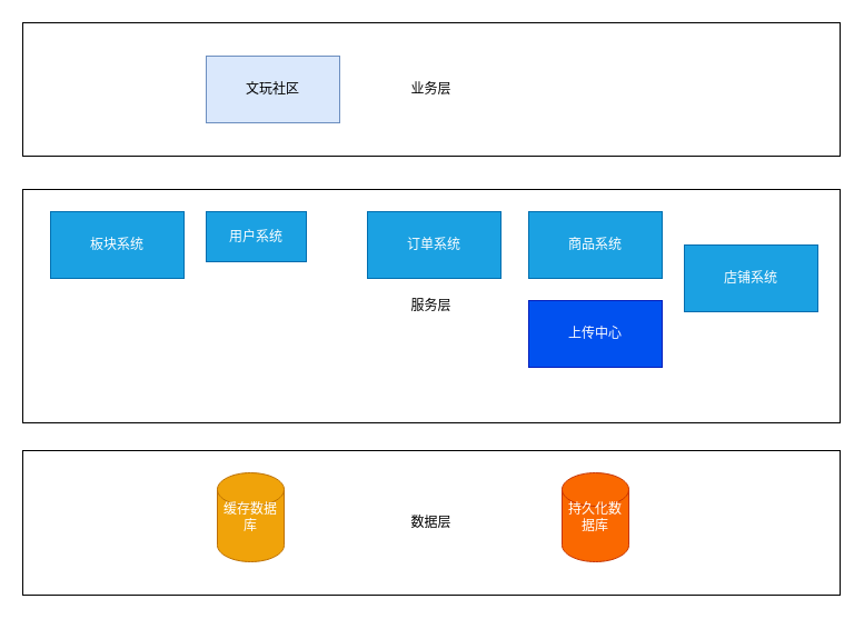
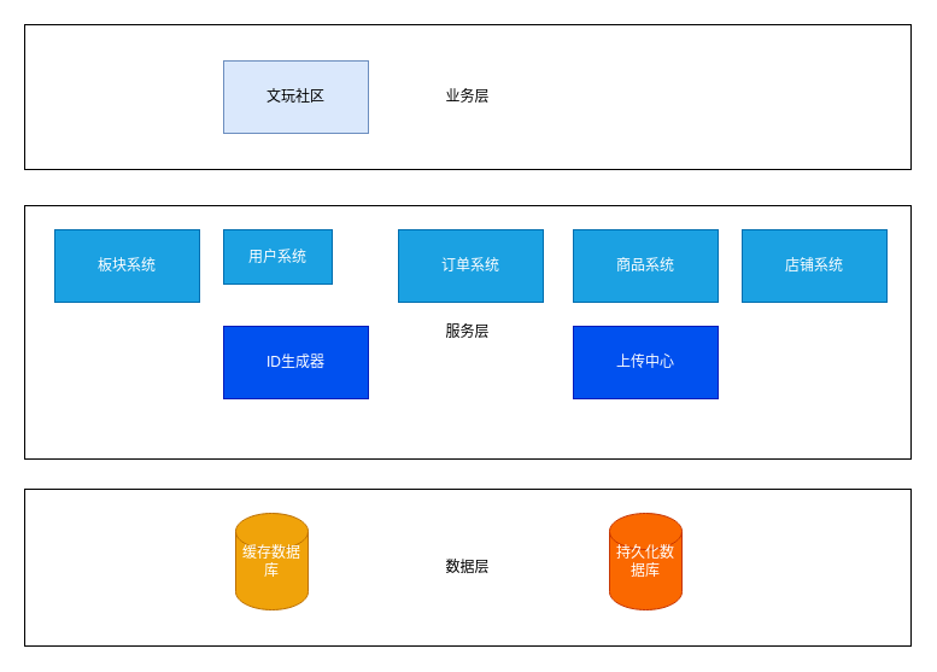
- <mxCell id="9" value="店铺系统" style="rounded=0;whiteSpace=wrap;html=1;fillColor=#1ba1e2;strokeColor=#006EAF;fontColor=#ffffff;" vertex="1" parent="1"><mxGeometry x="615" y="220" width="120" height="60" as="geometry" /></mxCell>
+ <mxCell id="9" value="店铺系统" style="rounded=0;whiteSpace=wrap;html=1;fillColor=#1ba1e2;strokeColor=#006EAF;fontColor=#ffffff;" vertex="1" parent="1"><mxGeometry x="615" y="190" width="120" height="60" as="geometry" /></mxCell>
+ <mxCell id="10" value="ID生成器" style="rounded=0;whiteSpace=wrap;html=1;fillColor=#0050ef;strokeColor=#001DBC;fontColor=#ffffff;" vertex="1" parent="1"><mxGeometry x="185" y="270" width="120" height="60" as="geometry" /></mxCell>
